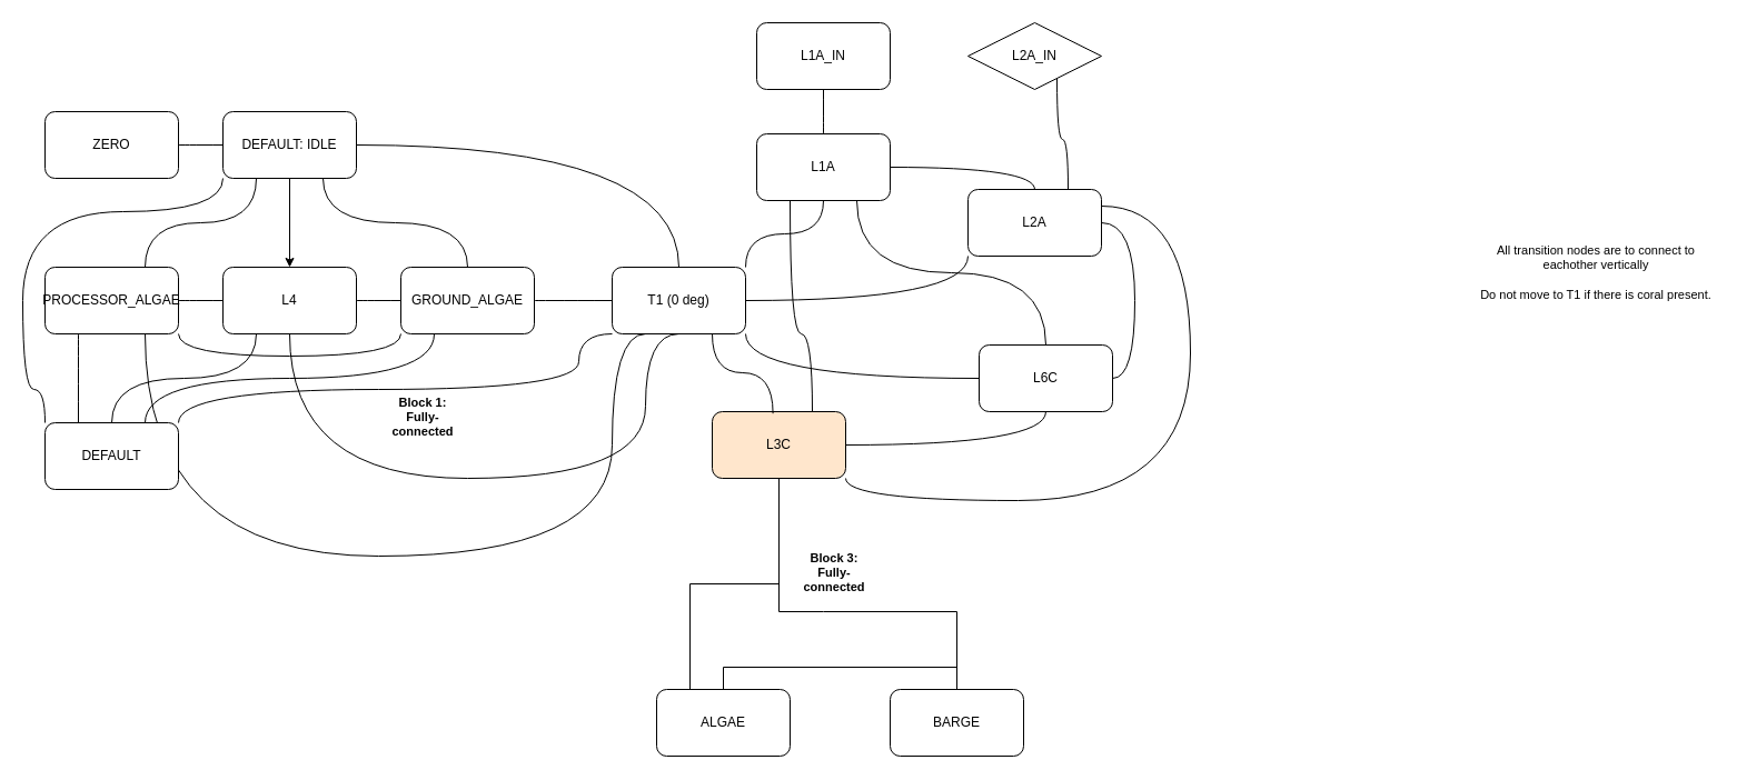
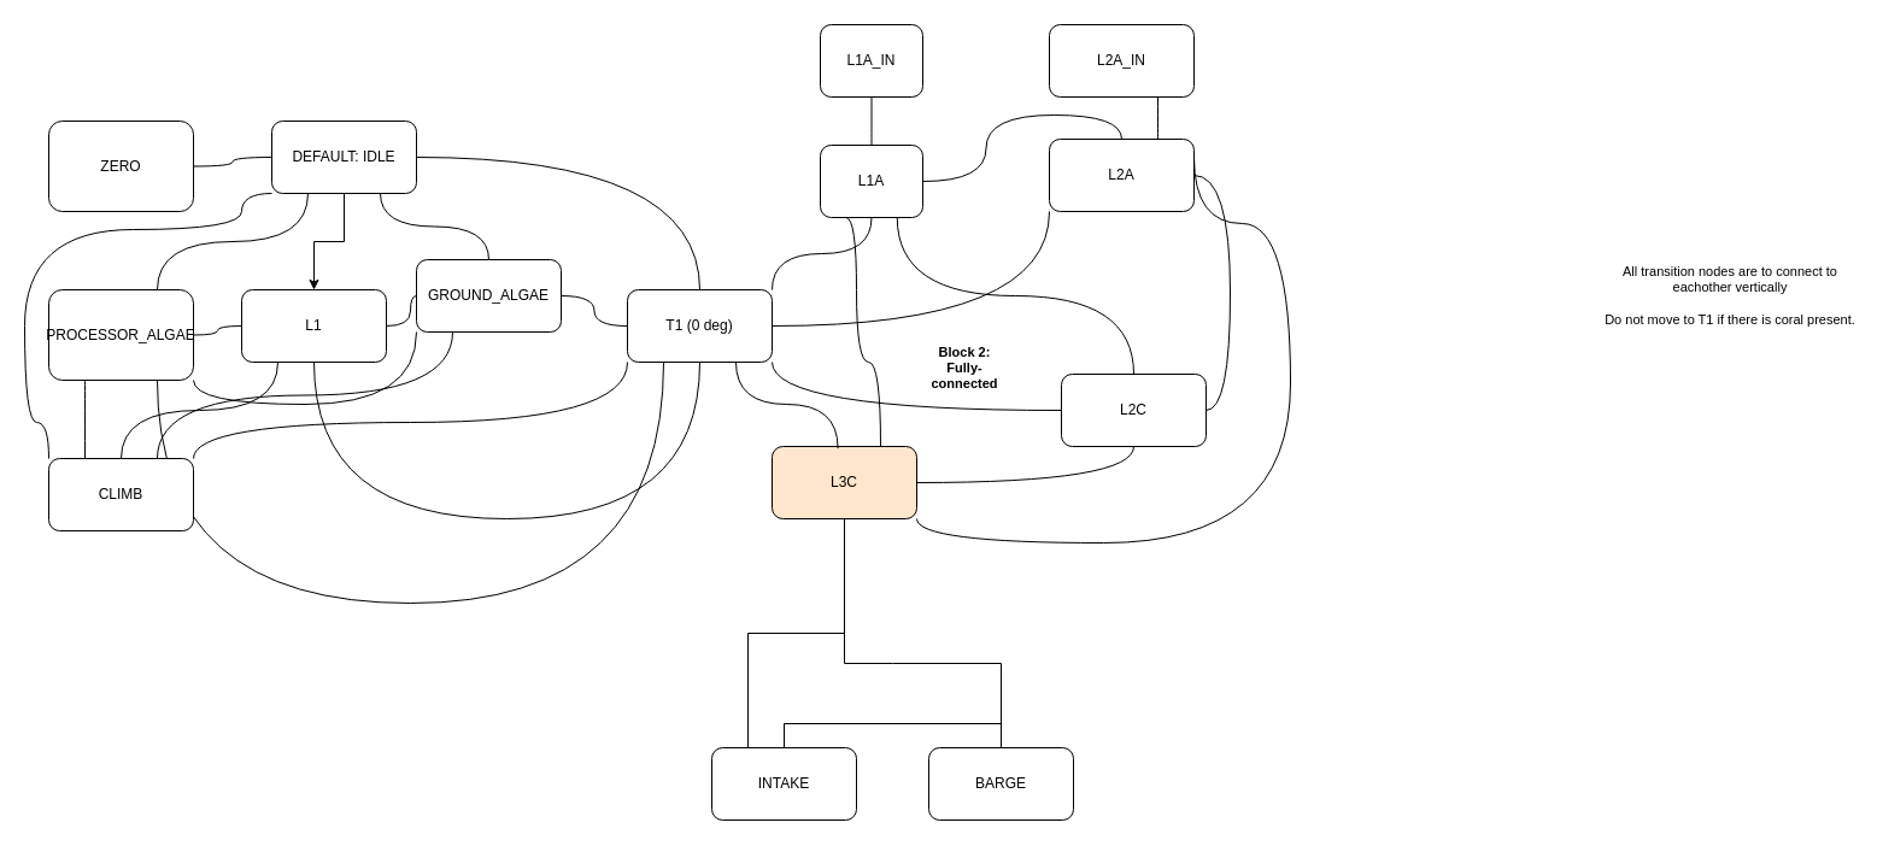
- <mxCell id="45" value="L1A_IN" style="rounded=1;whiteSpace=wrap;html=1;" vertex="1" parent="1"><mxGeometry x="680" y="20" width="120" height="60" as="geometry" /></mxCell>
+ <mxCell id="45" value="L1A_IN" style="rounded=1;whiteSpace=wrap;html=1;" vertex="1" parent="1"><mxGeometry x="680" y="20" width="85" height="60" as="geometry" /></mxCell>
- <mxCell id="46" value="L2A_IN" style="rhombus;whiteSpace=wrap;html=1;" vertex="1" parent="1"><mxGeometry x="870" y="20" width="120" height="60" as="geometry" /></mxCell>
+ <mxCell id="46" value="L2A_IN" style="rounded=1;whiteSpace=wrap;html=1;" vertex="1" parent="1"><mxGeometry x="870" y="20" width="120" height="60" as="geometry" /></mxCell>
- <mxCell id="29" value="ZERO" style="rounded=1;whiteSpace=wrap;html=1;" parent="1" vertex="1"><mxGeometry x="40" y="100" width="120" height="60" as="geometry" /></mxCell>
+ <mxCell id="29" value="ZERO" style="rounded=1;whiteSpace=wrap;html=1;" parent="1" vertex="1"><mxGeometry x="40" y="100" width="120" height="75" as="geometry" /></mxCell>
- <mxCell id="5" value="DEFAULT: IDLE" style="rounded=1;whiteSpace=wrap;html=1;" parent="1" vertex="1"><mxGeometry x="200" y="100" width="120" height="60" as="geometry" /></mxCell>
+ <mxCell id="5" value="DEFAULT: IDLE" style="rounded=1;whiteSpace=wrap;html=1;" parent="1" vertex="1"><mxGeometry x="225" y="100" width="120" height="60" as="geometry" /></mxCell>
- <mxCell id="35" value="L1A" style="rounded=1;whiteSpace=wrap;html=1;" parent="1" vertex="1"><mxGeometry x="680" y="120" width="120" height="60" as="geometry" /></mxCell>
+ <mxCell id="35" value="L1A" style="rounded=1;whiteSpace=wrap;html=1;" parent="1" vertex="1"><mxGeometry x="680" y="120" width="85" height="60" as="geometry" /></mxCell>
- <mxCell id="24" value="L2A" style="rounded=1;whiteSpace=wrap;html=1;" parent="1" vertex="1"><mxGeometry x="870" y="170" width="120" height="60" as="geometry" /></mxCell>
+ <mxCell id="24" value="L2A" style="rounded=1;whiteSpace=wrap;html=1;" parent="1" vertex="1"><mxGeometry x="870" y="115" width="120" height="60" as="geometry" /></mxCell>
- <mxCell id="44" value="PROCESSOR_ALGAE" style="rounded=1;whiteSpace=wrap;html=1;" vertex="1" parent="1"><mxGeometry x="40" y="240" width="120" height="60" as="geometry" /></mxCell>
+ <mxCell id="44" value="PROCESSOR_ALGAE" style="rounded=1;whiteSpace=wrap;html=1;" vertex="1" parent="1"><mxGeometry x="40" y="240" width="120" height="75" as="geometry" /></mxCell>
- <mxCell id="12" value="L4" style="rounded=1;whiteSpace=wrap;html=1;" parent="1" vertex="1"><mxGeometry x="200" y="240" width="120" height="60" as="geometry" /></mxCell>
+ <mxCell id="12" value="L1" style="rounded=1;whiteSpace=wrap;html=1;" parent="1" vertex="1"><mxGeometry x="200" y="240" width="120" height="60" as="geometry" /></mxCell>
- <mxCell id="26" value="GROUND_ALGAE" style="rounded=1;whiteSpace=wrap;html=1;" parent="1" vertex="1"><mxGeometry x="360" y="240" width="120" height="60" as="geometry" /></mxCell>
+ <mxCell id="26" value="GROUND_ALGAE" style="rounded=1;whiteSpace=wrap;html=1;" parent="1" vertex="1"><mxGeometry x="345" y="215" width="120" height="60" as="geometry" /></mxCell>
- <mxCell id="17" value="T1 (0 deg)" style="rounded=1;whiteSpace=wrap;html=1;" parent="1" vertex="1"><mxGeometry x="550" y="240" width="120" height="60" as="geometry" /></mxCell>
+ <mxCell id="17" value="T1 (0 deg)" style="rounded=1;whiteSpace=wrap;html=1;" parent="1" vertex="1"><mxGeometry x="520" y="240" width="120" height="60" as="geometry" /></mxCell>
+ <mxCell id="37" value="&lt;b&gt;Block 2: Fully-connected&lt;/b&gt;" style="text;html=1;align=center;verticalAlign=middle;whiteSpace=wrap;rounded=0;fontFamily=Helvetica;fontSize=11;fontColor=default;labelBackgroundColor=default;" parent="1" vertex="1"><mxGeometry x="770" y="290" width="60" height="30" as="geometry" /></mxCell>
- <mxCell id="7" value="L6C" style="rounded=1;whiteSpace=wrap;html=1;" parent="1" vertex="1"><mxGeometry x="880" y="310" width="120" height="60" as="geometry" /></mxCell>
+ <mxCell id="7" value="L2C" style="rounded=1;whiteSpace=wrap;html=1;" parent="1" vertex="1"><mxGeometry x="880" y="310" width="120" height="60" as="geometry" /></mxCell>
- <mxCell id="39" value="&lt;b&gt;Block 1: Fully-connected&lt;/b&gt;" style="text;html=1;align=center;verticalAlign=middle;whiteSpace=wrap;rounded=0;fontFamily=Helvetica;fontSize=11;fontColor=default;labelBackgroundColor=default;" parent="1" vertex="1"><mxGeometry x="350" y="360" width="60" height="30" as="geometry" /></mxCell>
- <mxCell id="51" value="DEFAULT" style="rounded=1;whiteSpace=wrap;html=1;" vertex="1" parent="1"><mxGeometry x="40" y="380" width="120" height="60" as="geometry" /></mxCell>
+ <mxCell id="51" value="CLIMB" style="rounded=1;whiteSpace=wrap;html=1;" vertex="1" parent="1"><mxGeometry x="40" y="380" width="120" height="60" as="geometry" /></mxCell>
- <mxCell id="38" value="&lt;b&gt;Block 3: Fully-connected&lt;/b&gt;" style="text;html=1;align=center;verticalAlign=middle;whiteSpace=wrap;rounded=0;fontFamily=Helvetica;fontSize=11;fontColor=default;labelBackgroundColor=default;" parent="1" vertex="1"><mxGeometry x="720" y="500" width="60" height="30" as="geometry" /></mxCell>
- <mxCell id="20" value="ALGAE" style="rounded=1;whiteSpace=wrap;html=1;" parent="1" vertex="1"><mxGeometry x="590" y="620" width="120" height="60" as="geometry" /></mxCell>
+ <mxCell id="20" value="INTAKE" style="rounded=1;whiteSpace=wrap;html=1;" parent="1" vertex="1"><mxGeometry x="590" y="620" width="120" height="60" as="geometry" /></mxCell>
- <mxCell id="30" value="BARGE" style="rounded=1;whiteSpace=wrap;html=1;" parent="1" vertex="1"><mxGeometry x="800" y="620" width="120" height="60" as="geometry" /></mxCell>
+ <mxCell id="30" value="BARGE" style="rounded=1;whiteSpace=wrap;html=1;" parent="1" vertex="1"><mxGeometry x="770" y="620" width="120" height="60" as="geometry" /></mxCell>
